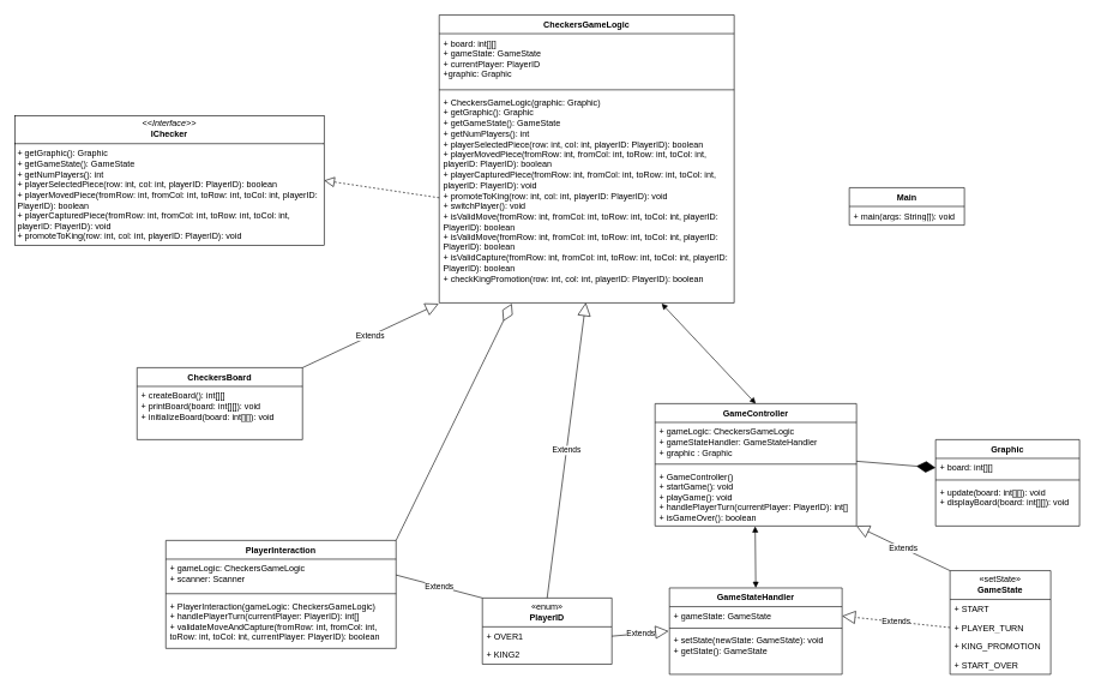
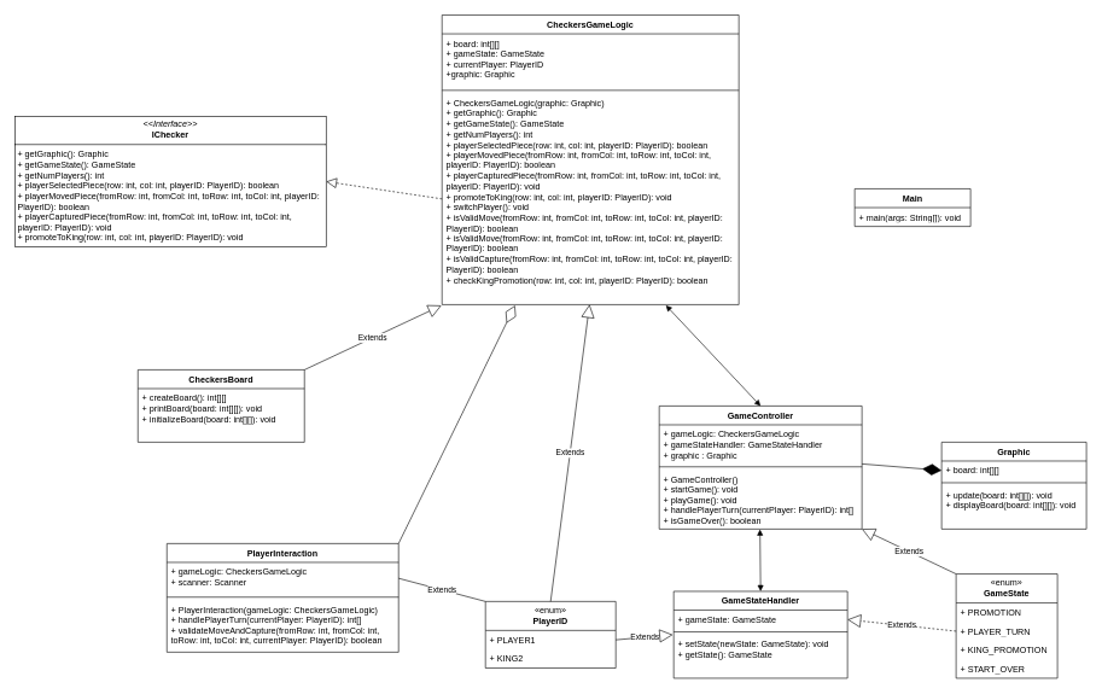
- <mxCell id="28" value="«setState»&lt;br&gt;&lt;b&gt;GameState&lt;/b&gt;" style="swimlane;fontStyle=0;childLayout=stackLayout;horizontal=1;startSize=40;fillColor=none;horizontalStack=0;resizeParent=1;resizeParentMax=0;resizeLast=0;collapsible=1;marginBottom=0;whiteSpace=wrap;html=1;" vertex="1" parent="1"><mxGeometry x="1320" y="792" width="140" height="144" as="geometry" /></mxCell>
+ <mxCell id="28" value="«enum»&lt;br&gt;&lt;b&gt;GameState&lt;/b&gt;" style="swimlane;fontStyle=0;childLayout=stackLayout;horizontal=1;startSize=40;fillColor=none;horizontalStack=0;resizeParent=1;resizeParentMax=0;resizeLast=0;collapsible=1;marginBottom=0;whiteSpace=wrap;html=1;" vertex="1" parent="1"><mxGeometry x="1320" y="792" width="140" height="144" as="geometry" /></mxCell>
- <mxCell id="29" value="+ START" style="text;strokeColor=none;fillColor=none;align=left;verticalAlign=top;spacingLeft=4;spacingRight=4;overflow=hidden;rotatable=0;points=[[0,0.5],[1,0.5]];portConstraint=eastwest;whiteSpace=wrap;html=1;" vertex="1" parent="28"><mxGeometry y="40" width="140" height="26" as="geometry" /></mxCell>
+ <mxCell id="29" value="+ PROMOTION" style="text;strokeColor=none;fillColor=none;align=left;verticalAlign=top;spacingLeft=4;spacingRight=4;overflow=hidden;rotatable=0;points=[[0,0.5],[1,0.5]];portConstraint=eastwest;whiteSpace=wrap;html=1;" vertex="1" parent="28"><mxGeometry y="40" width="140" height="26" as="geometry" /></mxCell>
- <mxCell id="34" value="+ OVER1" style="text;strokeColor=none;fillColor=none;align=left;verticalAlign=top;spacingLeft=4;spacingRight=4;overflow=hidden;rotatable=0;points=[[0,0.5],[1,0.5]];portConstraint=eastwest;whiteSpace=wrap;html=1;" vertex="1" parent="33"><mxGeometry y="40" width="180" height="26" as="geometry" /></mxCell>
+ <mxCell id="34" value="+ PLAYER1" style="text;strokeColor=none;fillColor=none;align=left;verticalAlign=top;spacingLeft=4;spacingRight=4;overflow=hidden;rotatable=0;points=[[0,0.5],[1,0.5]];portConstraint=eastwest;whiteSpace=wrap;html=1;" vertex="1" parent="33"><mxGeometry y="40" width="180" height="26" as="geometry" /></mxCell>
